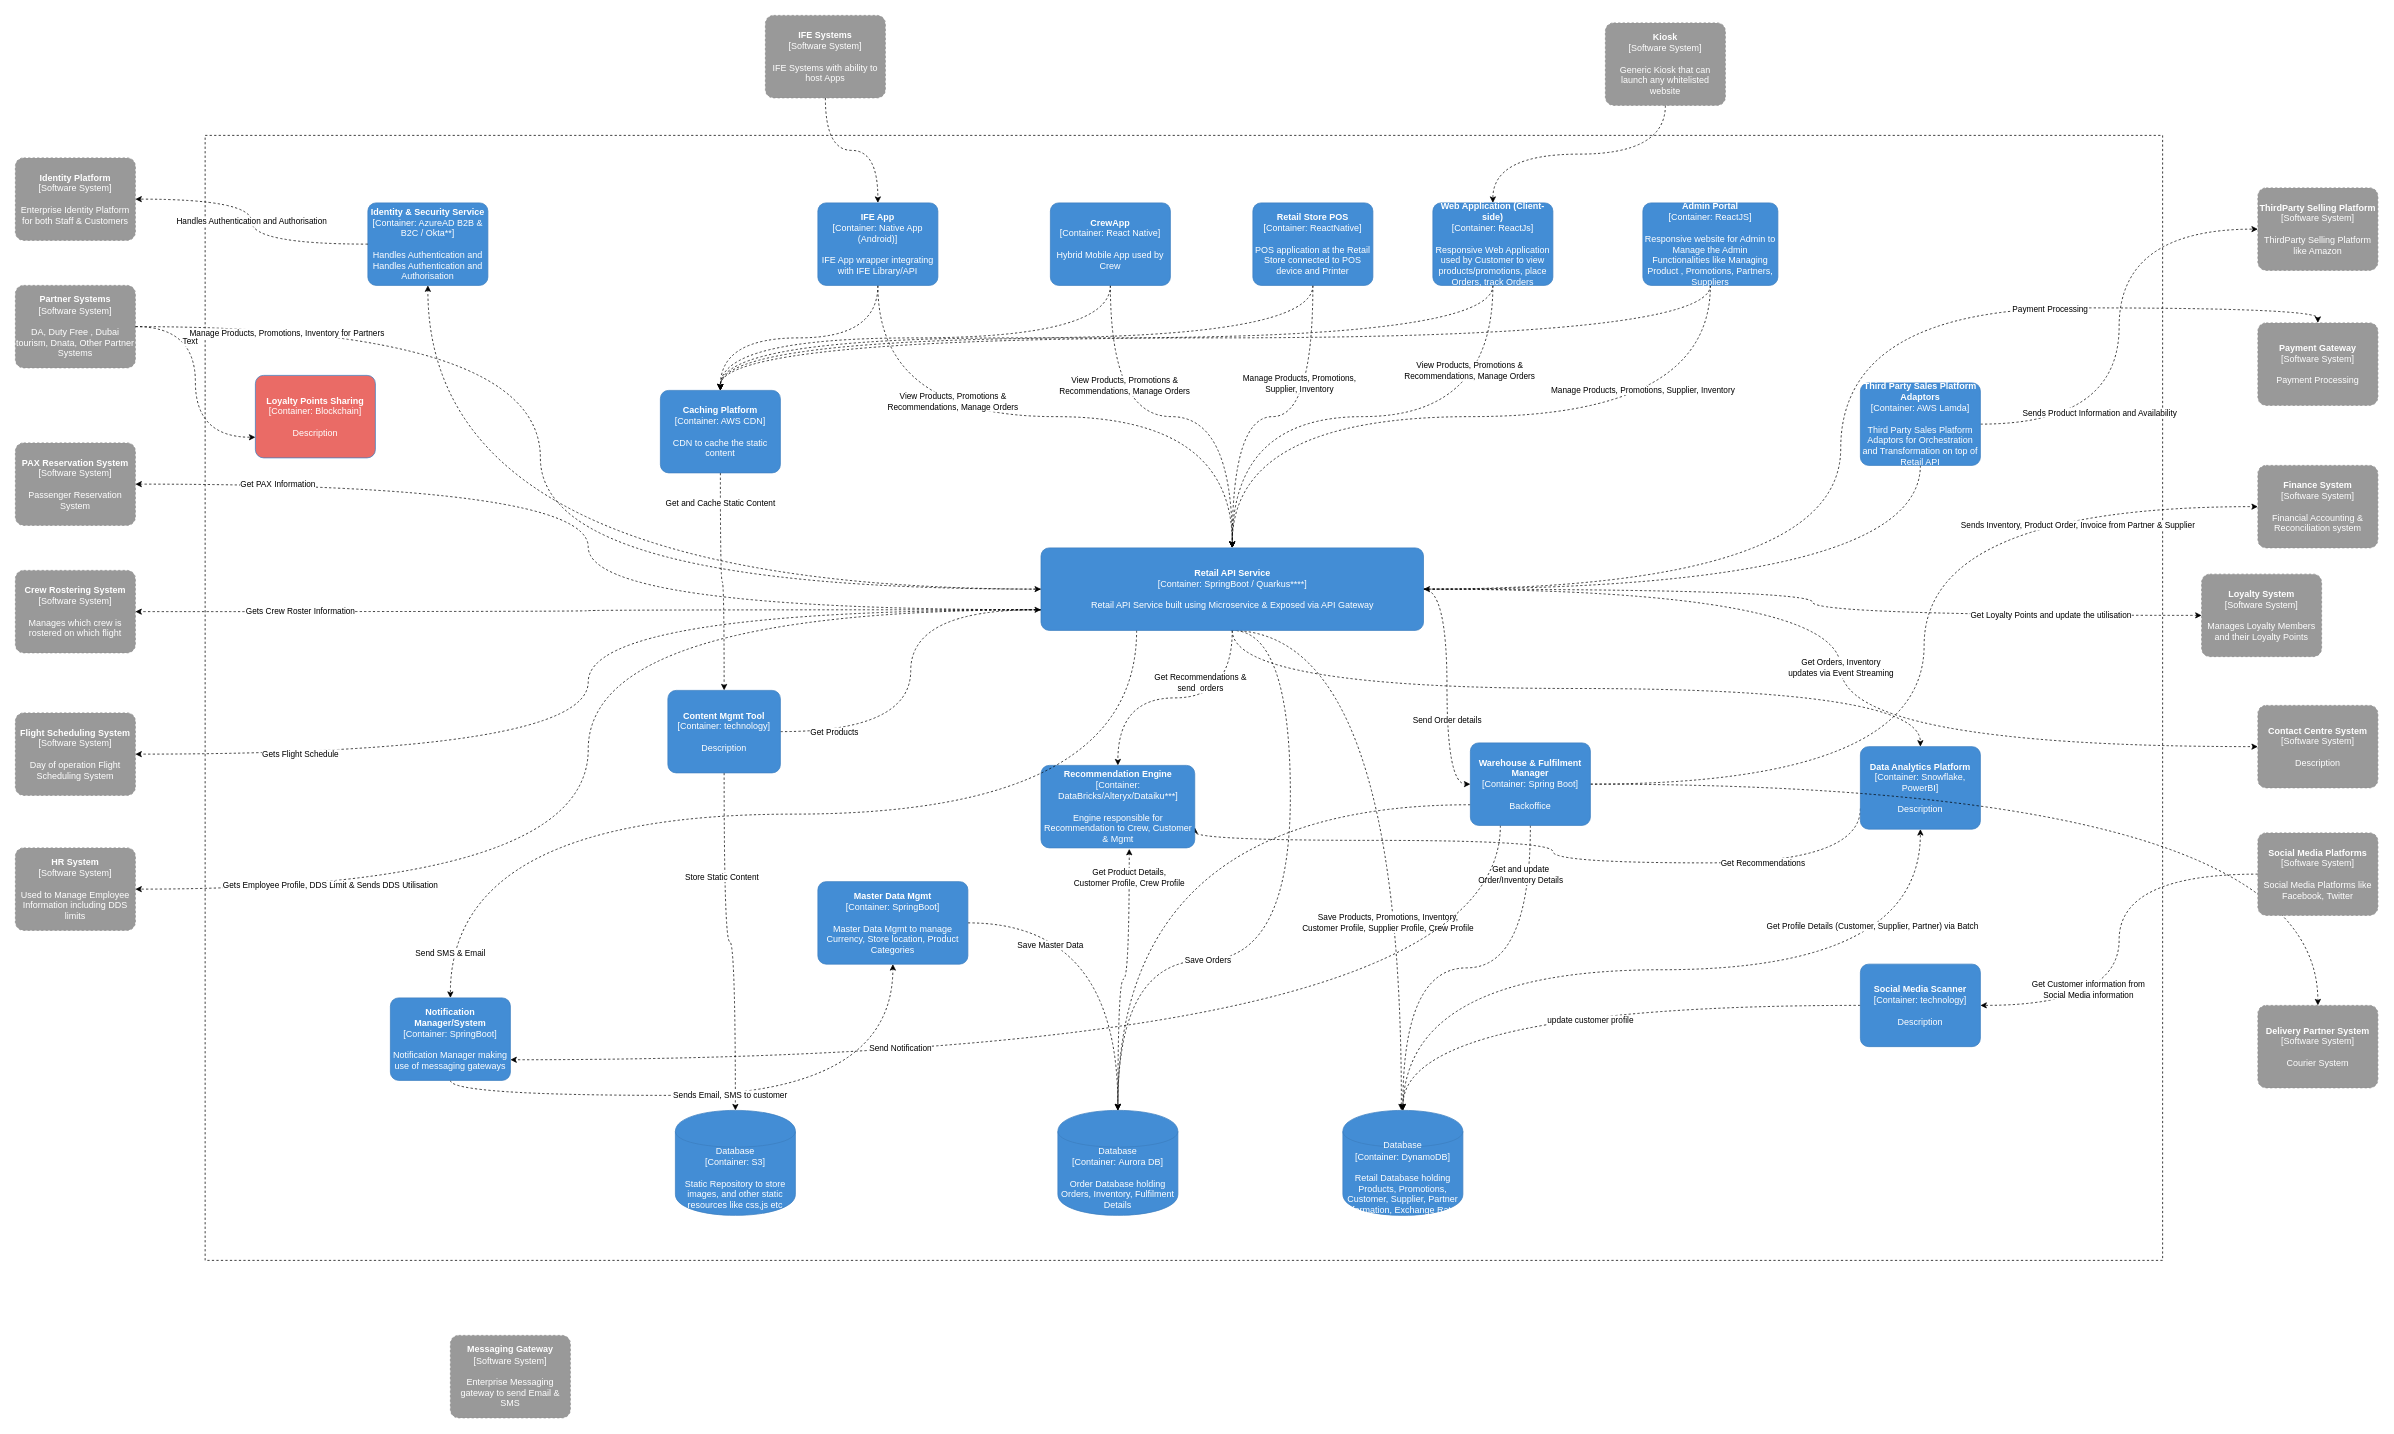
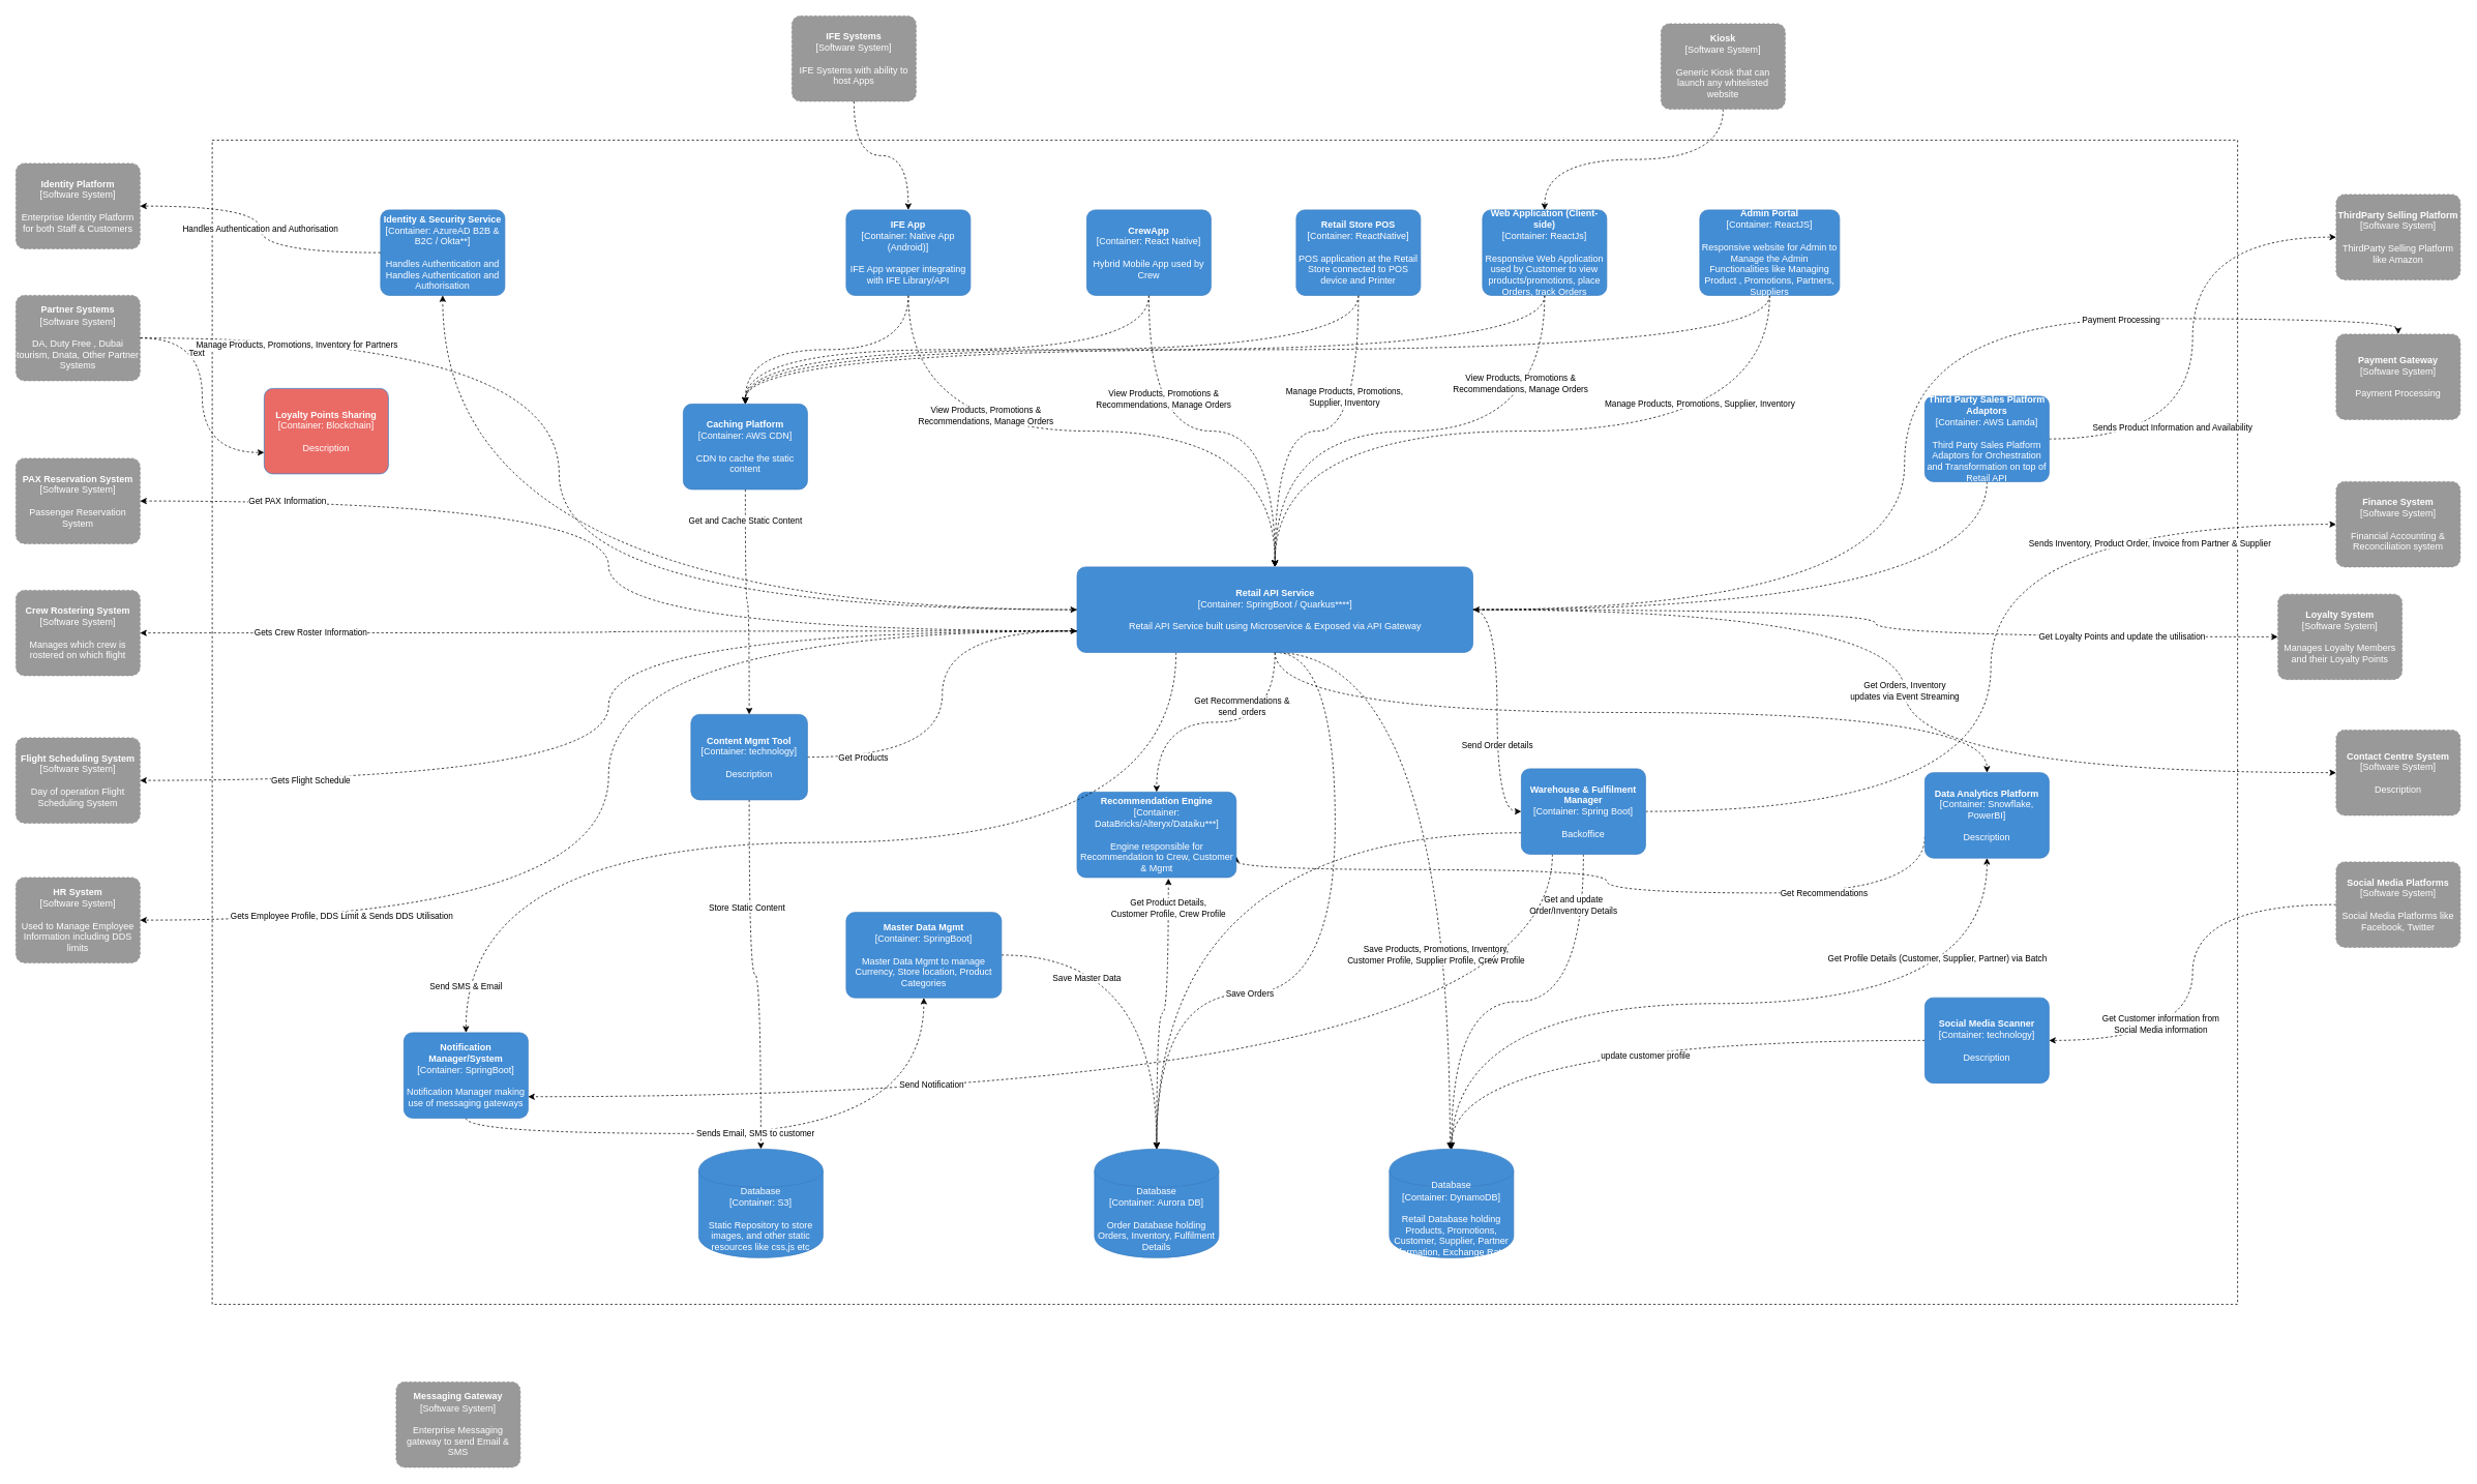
- <mxCell id="66" style="edgeStyle=orthogonalEdgeStyle;curved=1;orthogonalLoop=1;jettySize=auto;html=1;exitX=1;exitY=0.5;exitDx=0;exitDy=0;exitPerimeter=0;dashed=1;" parent="1" source="69" target="76" edge="1"><mxGeometry relative="1" as="geometry" /></mxCell>
- <mxCell id="76" value="&lt;b&gt;Delivery Partner System&lt;/b&gt;&lt;div&gt;[Software System]&lt;/div&gt;&lt;br&gt;&lt;div&gt;Courier System&lt;/div&gt;" style="rounded=1;whiteSpace=wrap;html=1;labelBackgroundColor=none;fillColor=#999999;fontColor=#ffffff;align=center;arcSize=10;strokeColor=#8A8A8A;metaEdit=1;metaData={&quot;c4Type&quot;:{&quot;editable&quot;:false}};points=[[0.25,0,0],[0.5,0,0],[0.75,0,0],[1,0.25,0],[1,0.5,0],[1,0.75,0],[0.75,1,0],[0.5,1,0],[0.25,1,0],[0,0.75,0],[0,0.5,0],[0,0.25,0]];dashed=1;" parent="1" vertex="1"><mxGeometry x="3010" y="1340" width="160" height="110.0" as="geometry" /></mxCell>
- <mxCell id="86" value="&lt;b&gt;Messaging Gateway&lt;/b&gt;&lt;div&gt;[Software System]&lt;/div&gt;&lt;br&gt;&lt;div&gt;Enterprise Messaging gateway to send Email &amp; SMS&lt;/div&gt;" style="rounded=1;whiteSpace=wrap;html=1;labelBackgroundColor=none;fillColor=#999999;fontColor=#ffffff;align=center;arcSize=10;strokeColor=#8A8A8A;metaEdit=1;metaData={&quot;c4Type&quot;:{&quot;editable&quot;:false}};points=[[0.25,0,0],[0.5,0,0],[0.75,0,0],[1,0.25,0],[1,0.5,0],[1,0.75,0],[0.75,1,0],[0.5,1,0],[0.25,1,0],[0,0.75,0],[0,0.5,0],[0,0.25,0]];dashed=1;" parent="1" vertex="1"><mxGeometry x="600" y="1780" width="160" height="110.0" as="geometry" /></mxCell>
+ <mxCell id="86" value="&lt;b&gt;Messaging Gateway&lt;/b&gt;&lt;div&gt;[Software System]&lt;/div&gt;&lt;br&gt;&lt;div&gt;Enterprise Messaging gateway to send Email &amp; SMS&lt;/div&gt;" style="rounded=1;whiteSpace=wrap;html=1;labelBackgroundColor=none;fillColor=#999999;fontColor=#ffffff;align=center;arcSize=10;strokeColor=#8A8A8A;metaEdit=1;metaData={&quot;c4Type&quot;:{&quot;editable&quot;:false}};points=[[0.25,0,0],[0.5,0,0],[0.75,0,0],[1,0.25,0],[1,0.5,0],[1,0.75,0],[0.75,1,0],[0.5,1,0],[0.25,1,0],[0,0.75,0],[0,0.5,0],[0,0.25,0]];dashed=1;" parent="1" vertex="1"><mxGeometry x="510" y="1780" width="160" height="110.0" as="geometry" /></mxCell>
